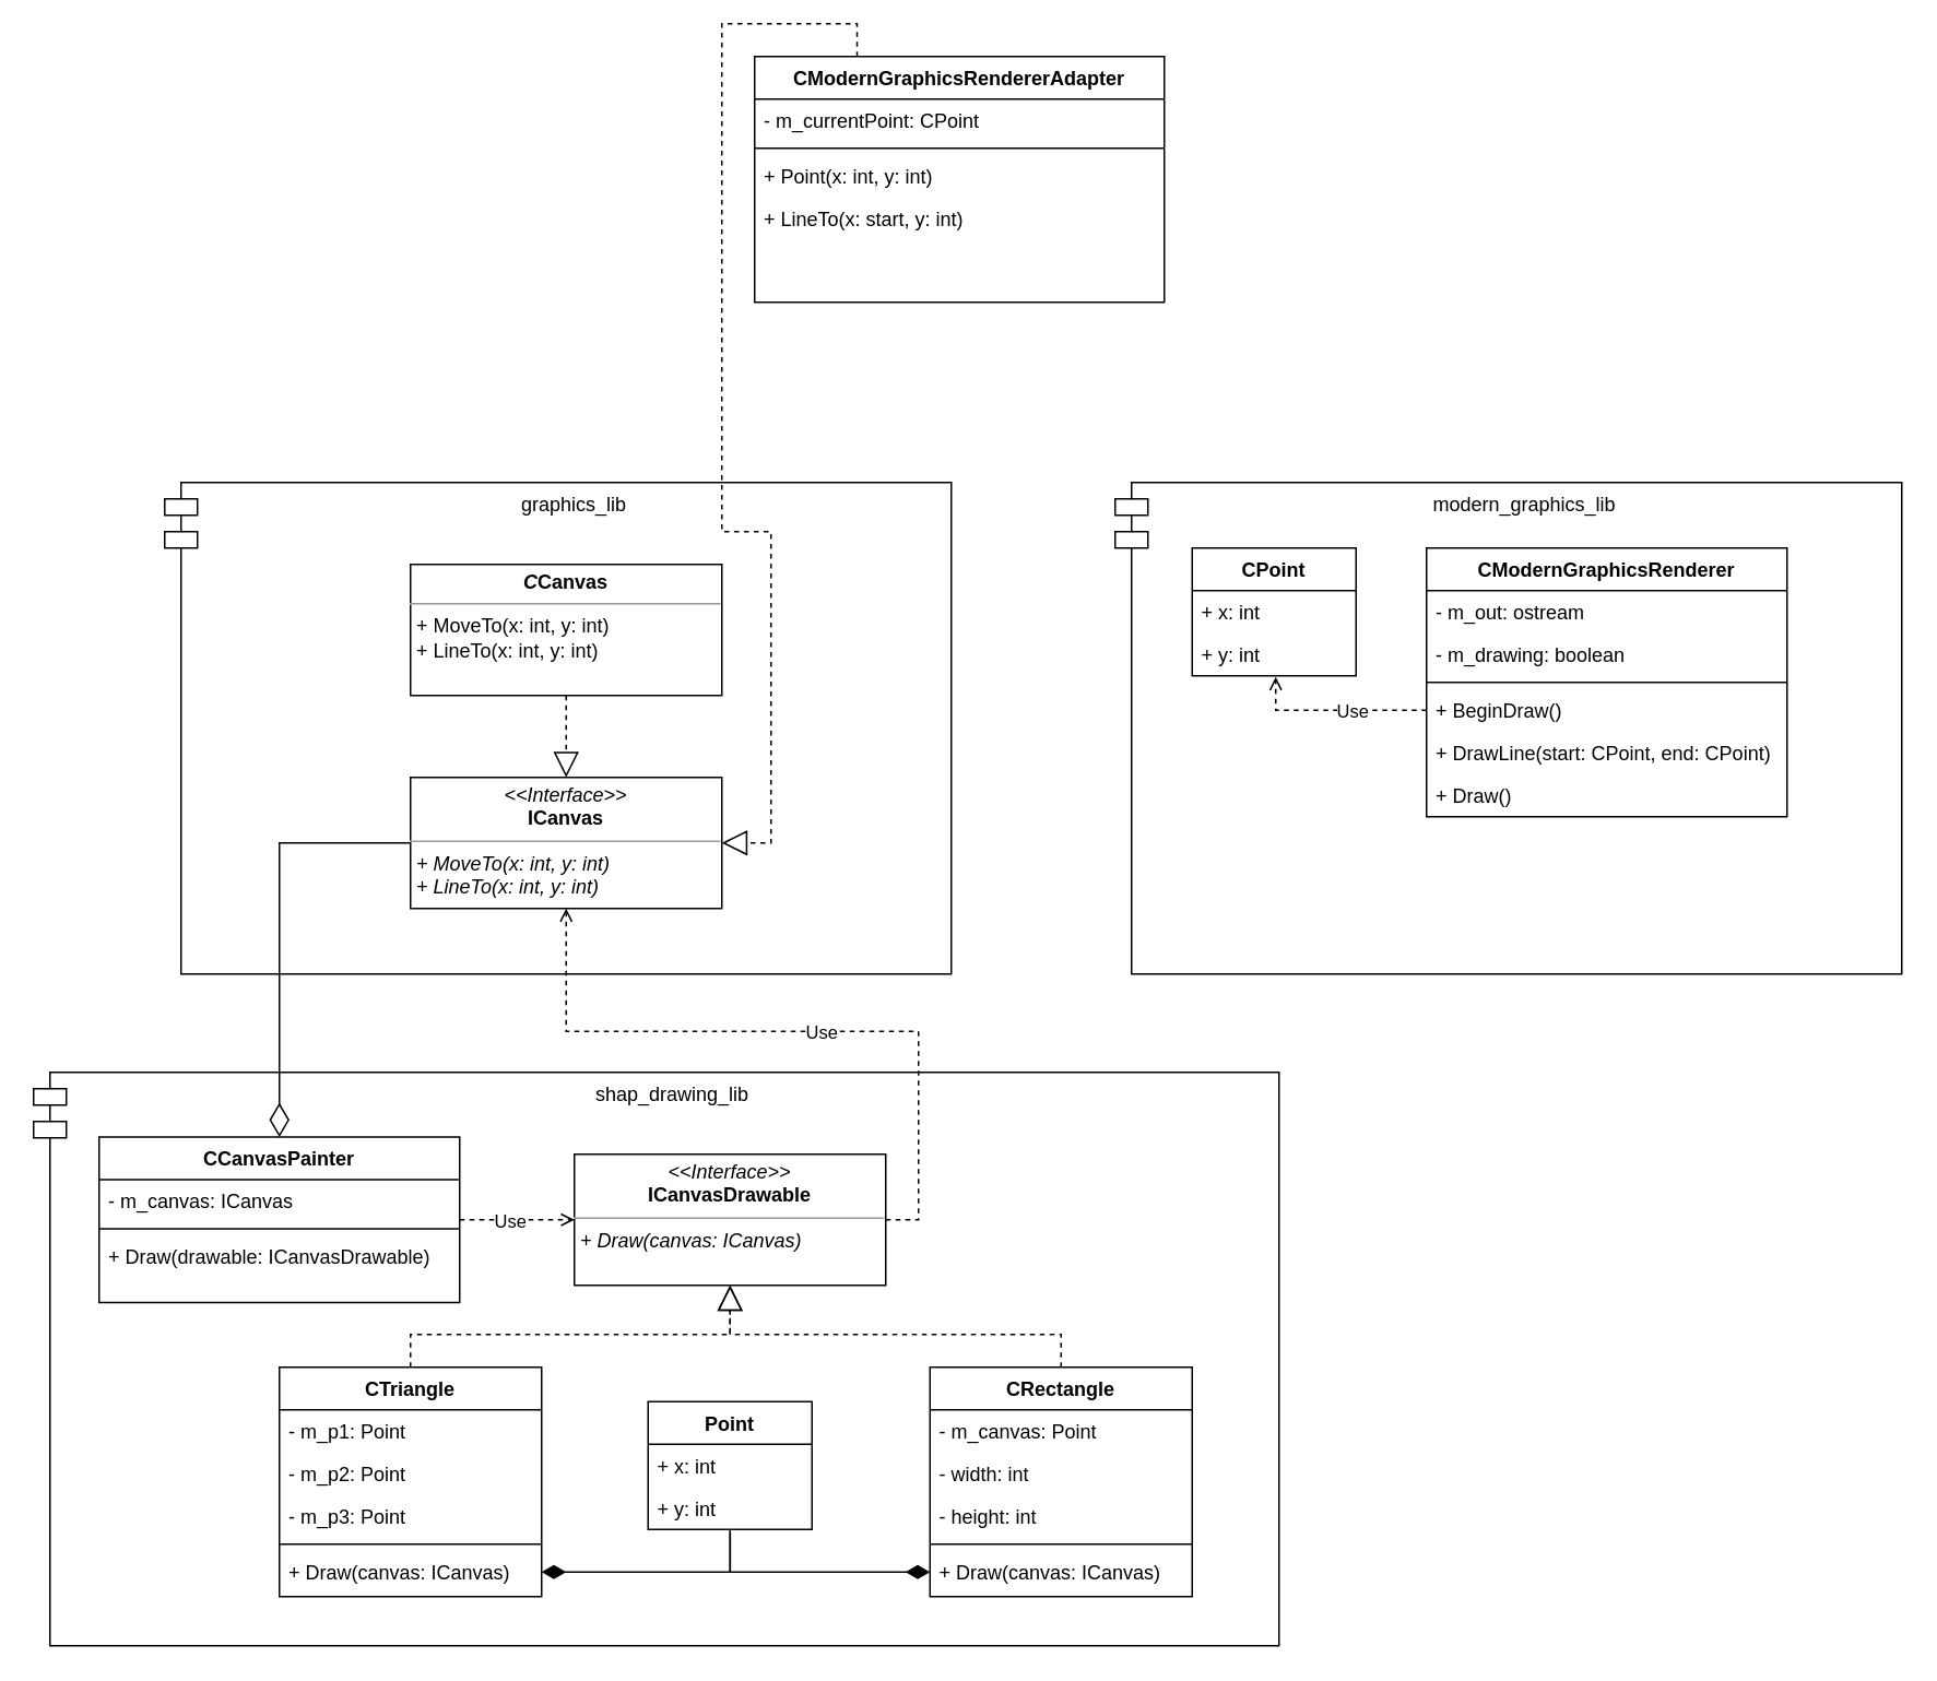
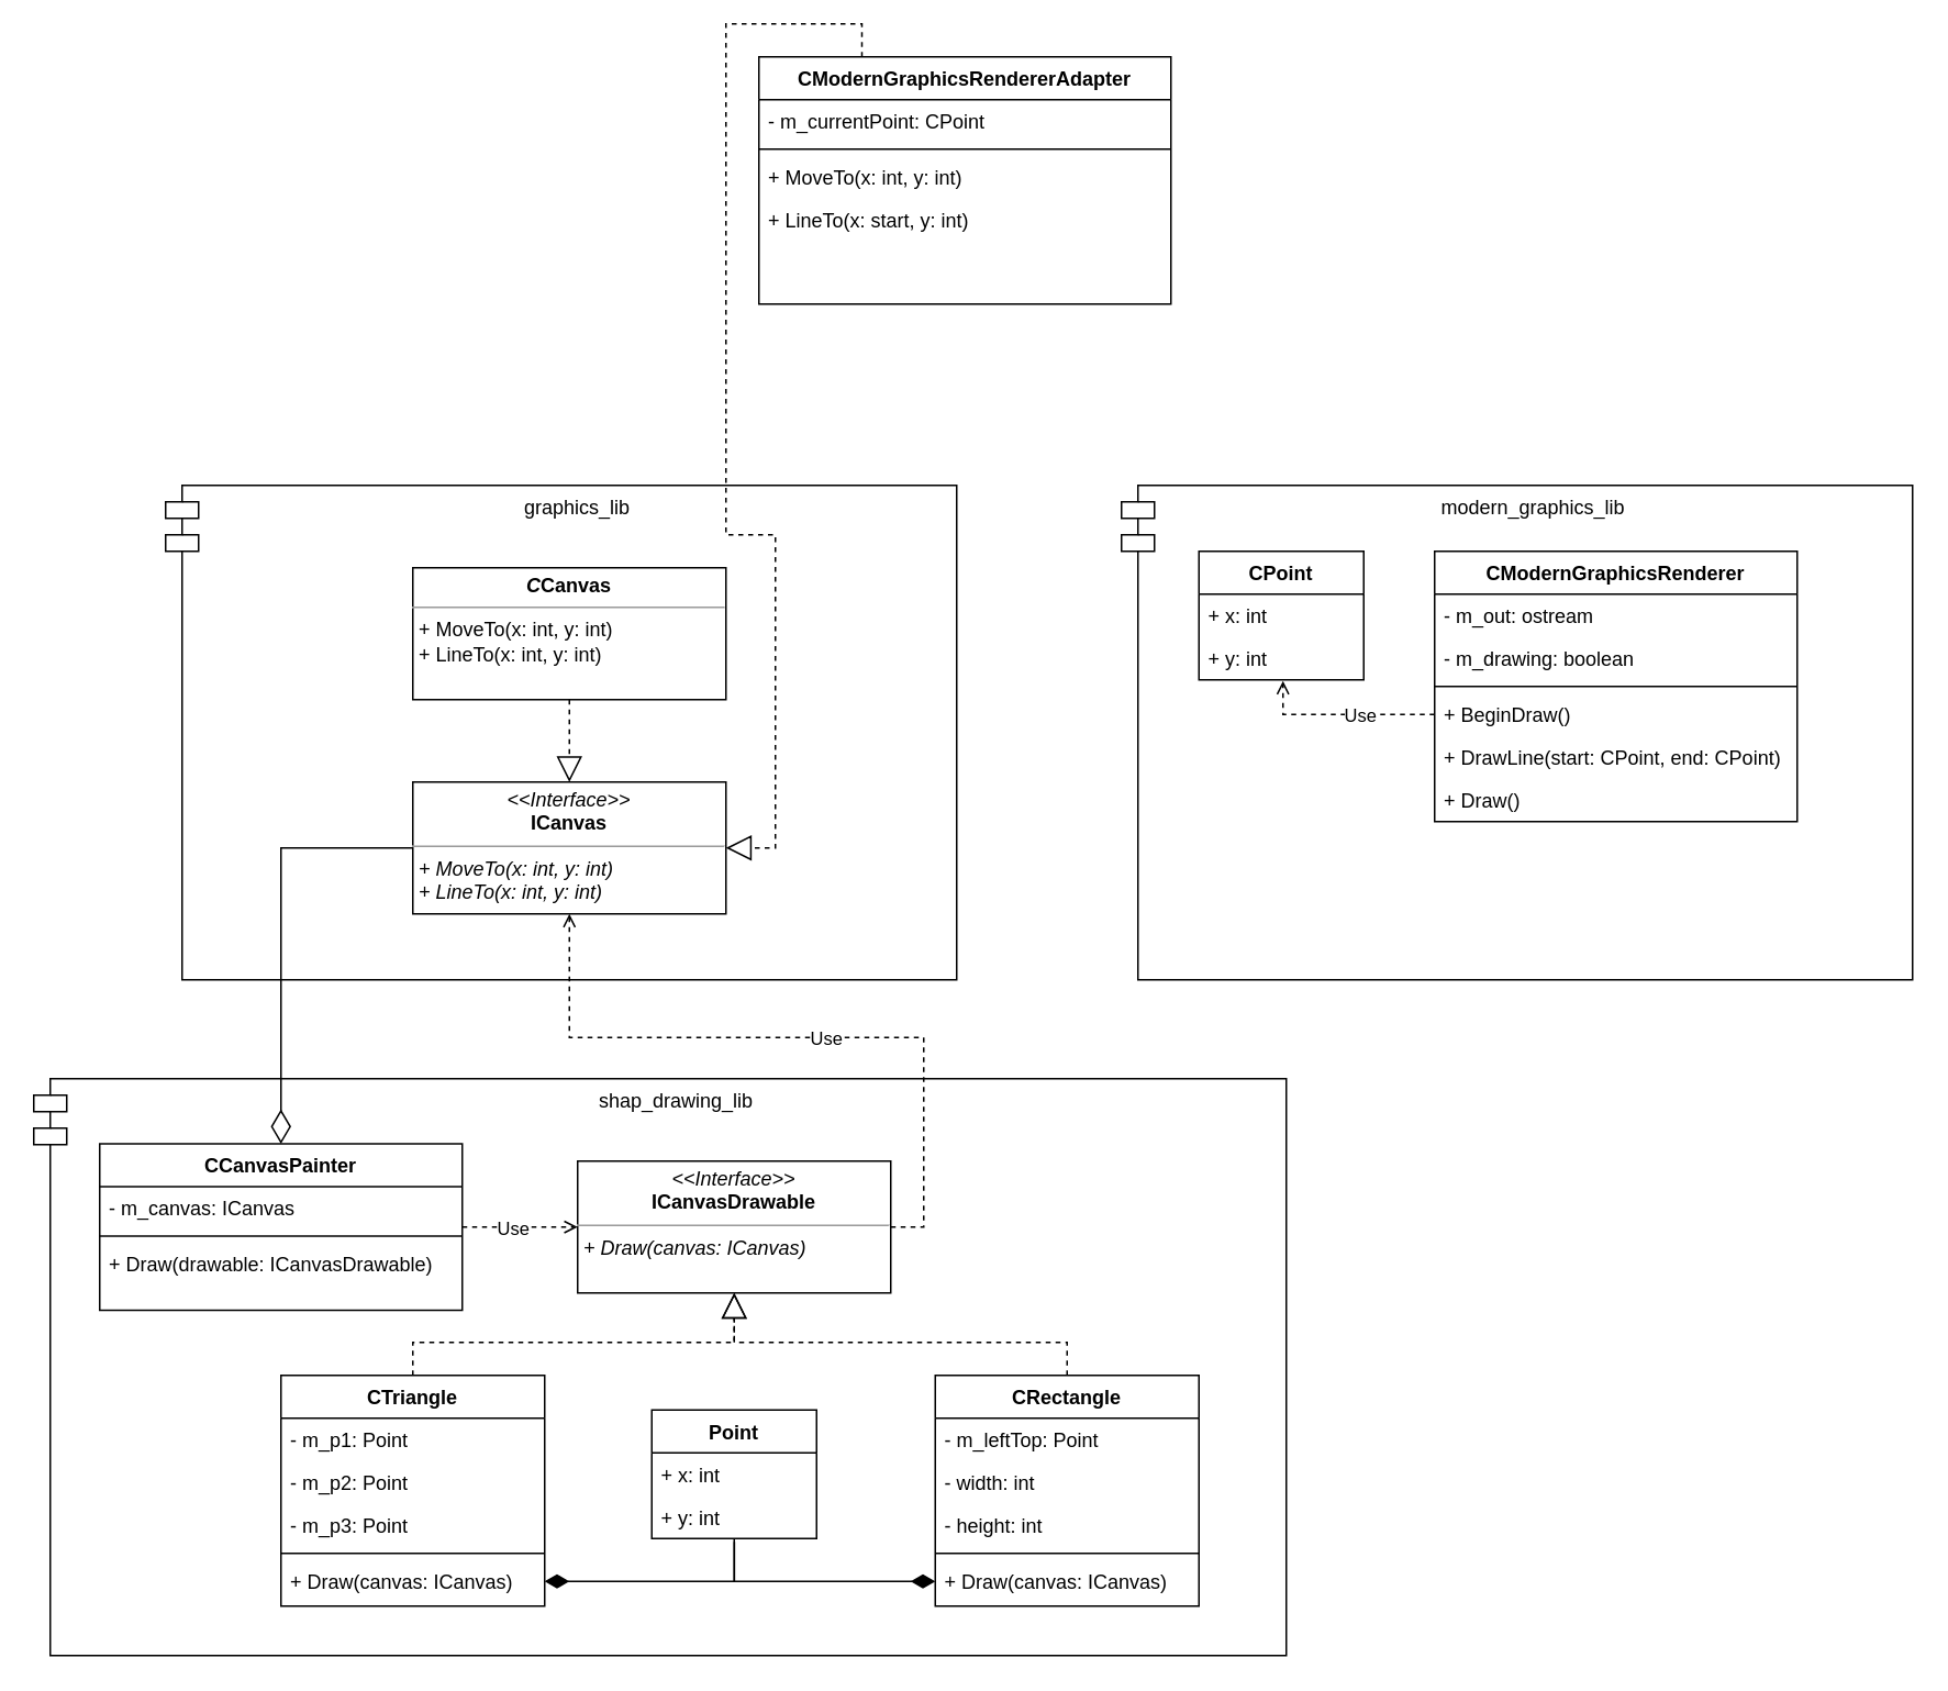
- <mxCell id="52" value="+ Point(x: int, y: int)" style="text;align=left;verticalAlign=top;spacingLeft=4;spacingRight=4;overflow=hidden;rotatable=0;points=[[0,0.5],[1,0.5]];portConstraint=eastwest;fontStyle=0" parent="49" vertex="1"><mxGeometry y="60" width="250" height="26" as="geometry" /></mxCell>
+ <mxCell id="52" value="+ MoveTo(x: int, y: int)" style="text;align=left;verticalAlign=top;spacingLeft=4;spacingRight=4;overflow=hidden;rotatable=0;points=[[0,0.5],[1,0.5]];portConstraint=eastwest;fontStyle=0" parent="49" vertex="1"><mxGeometry y="60" width="250" height="26" as="geometry" /></mxCell>
- <mxCell id="16" value="- m_canvas: Point" style="text;align=left;verticalAlign=top;spacingLeft=4;spacingRight=4;overflow=hidden;rotatable=0;points=[[0,0.5],[1,0.5]];portConstraint=eastwest;" parent="15" vertex="1"><mxGeometry y="26" width="160" height="26" as="geometry" /></mxCell>
+ <mxCell id="16" value="- m_leftTop: Point" style="text;align=left;verticalAlign=top;spacingLeft=4;spacingRight=4;overflow=hidden;rotatable=0;points=[[0,0.5],[1,0.5]];portConstraint=eastwest;" parent="15" vertex="1"><mxGeometry y="26" width="160" height="26" as="geometry" /></mxCell>
